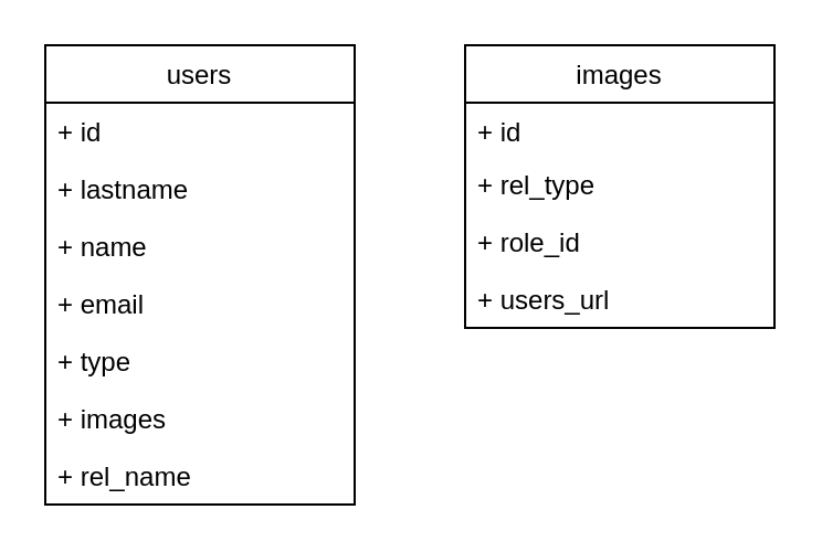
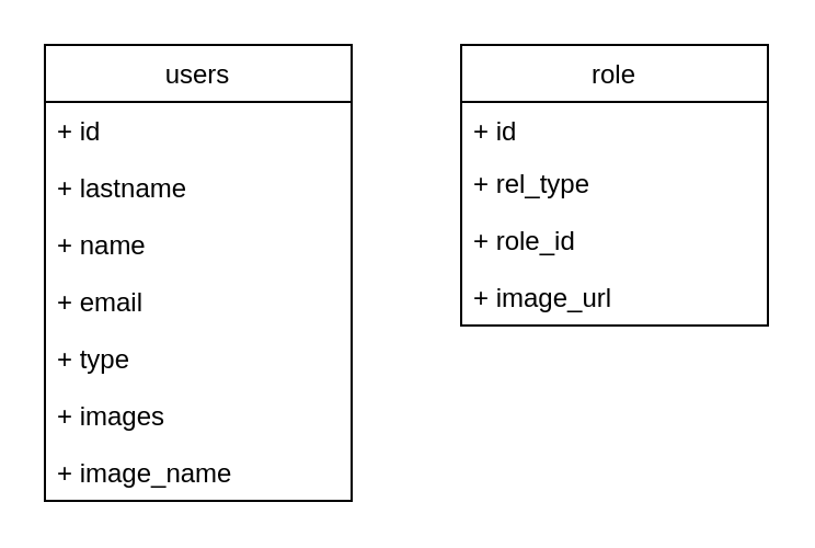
- <mxCell id="10" value="images" style="swimlane;fontStyle=0;childLayout=stackLayout;horizontal=1;startSize=26;fillColor=none;horizontalStack=0;resizeParent=1;resizeParentMax=0;resizeLast=0;collapsible=1;marginBottom=0;" vertex="1" parent="1"><mxGeometry x="210" y="20" width="140" height="128" as="geometry" /></mxCell>
+ <mxCell id="10" value="role" style="swimlane;fontStyle=0;childLayout=stackLayout;horizontal=1;startSize=26;fillColor=none;horizontalStack=0;resizeParent=1;resizeParentMax=0;resizeLast=0;collapsible=1;marginBottom=0;" vertex="1" parent="1"><mxGeometry x="210" y="20" width="140" height="128" as="geometry" /></mxCell>
- <mxCell id="14" value="+ users_url&#10;" style="text;strokeColor=none;fillColor=none;align=left;verticalAlign=top;spacingLeft=4;spacingRight=4;overflow=hidden;rotatable=0;points=[[0,0.5],[1,0.5]];portConstraint=eastwest;" vertex="1" parent="10"><mxGeometry y="102" width="140" height="26" as="geometry" /></mxCell>
+ <mxCell id="14" value="+ image_url&#10;" style="text;strokeColor=none;fillColor=none;align=left;verticalAlign=top;spacingLeft=4;spacingRight=4;overflow=hidden;rotatable=0;points=[[0,0.5],[1,0.5]];portConstraint=eastwest;" vertex="1" parent="10"><mxGeometry y="102" width="140" height="26" as="geometry" /></mxCell>
- <mxCell id="9" value="+ rel_name&#10;" style="text;strokeColor=none;fillColor=none;align=left;verticalAlign=top;spacingLeft=4;spacingRight=4;overflow=hidden;rotatable=0;points=[[0,0.5],[1,0.5]];portConstraint=eastwest;" vertex="1" parent="2"><mxGeometry y="182" width="140" height="26" as="geometry" /></mxCell>
+ <mxCell id="9" value="+ image_name&#10;" style="text;strokeColor=none;fillColor=none;align=left;verticalAlign=top;spacingLeft=4;spacingRight=4;overflow=hidden;rotatable=0;points=[[0,0.5],[1,0.5]];portConstraint=eastwest;" vertex="1" parent="2"><mxGeometry y="182" width="140" height="26" as="geometry" /></mxCell>
